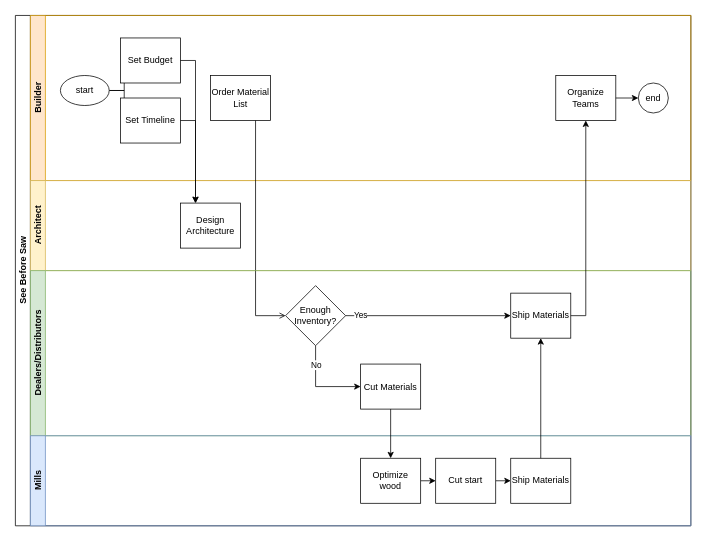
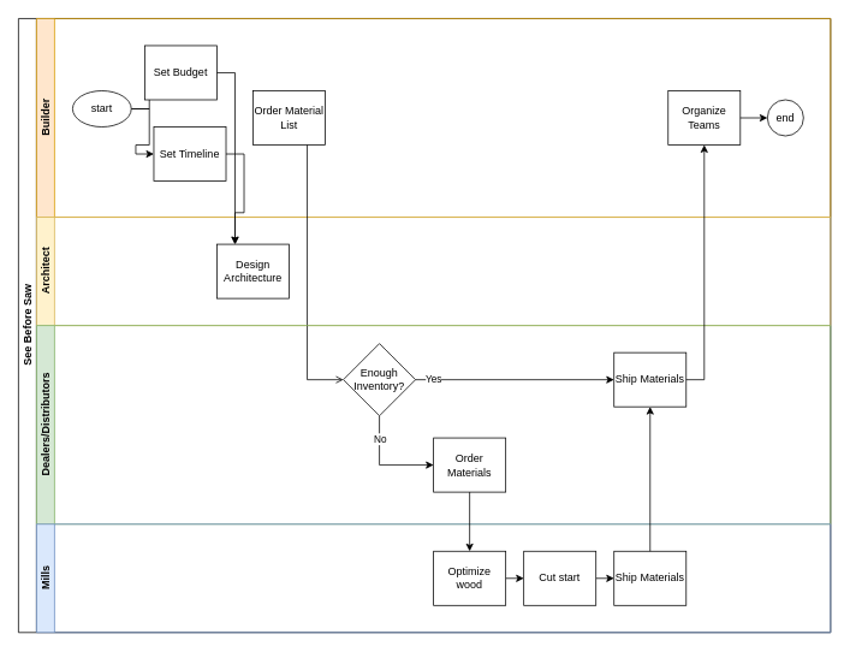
- <mxCell id="9" value="Set Timeline" style="rounded=0;whiteSpace=wrap;html=1;fontFamily=Helvetica;fontSize=12;fontColor=#000000;align=center;" vertex="1" parent="3"><mxGeometry x="120" y="110" width="80" height="60" as="geometry" /></mxCell>
+ <mxCell id="9" value="Set Timeline" style="rounded=0;whiteSpace=wrap;html=1;fontFamily=Helvetica;fontSize=12;fontColor=#000000;align=center;" vertex="1" parent="3"><mxGeometry x="130" y="120" width="80" height="60" as="geometry" /></mxCell>
- <mxCell id="23" value="Cut Materials" style="rounded=0;whiteSpace=wrap;html=1;fontFamily=Helvetica;fontSize=12;fontColor=#000000;align=center;" vertex="1" parent="18"><mxGeometry x="440" y="124.5" width="80" height="60" as="geometry" /></mxCell>
+ <mxCell id="23" value="Order Materials" style="rounded=0;whiteSpace=wrap;html=1;fontFamily=Helvetica;fontSize=12;fontColor=#000000;align=center;" vertex="1" parent="18"><mxGeometry x="440" y="124.5" width="80" height="60" as="geometry" /></mxCell>
